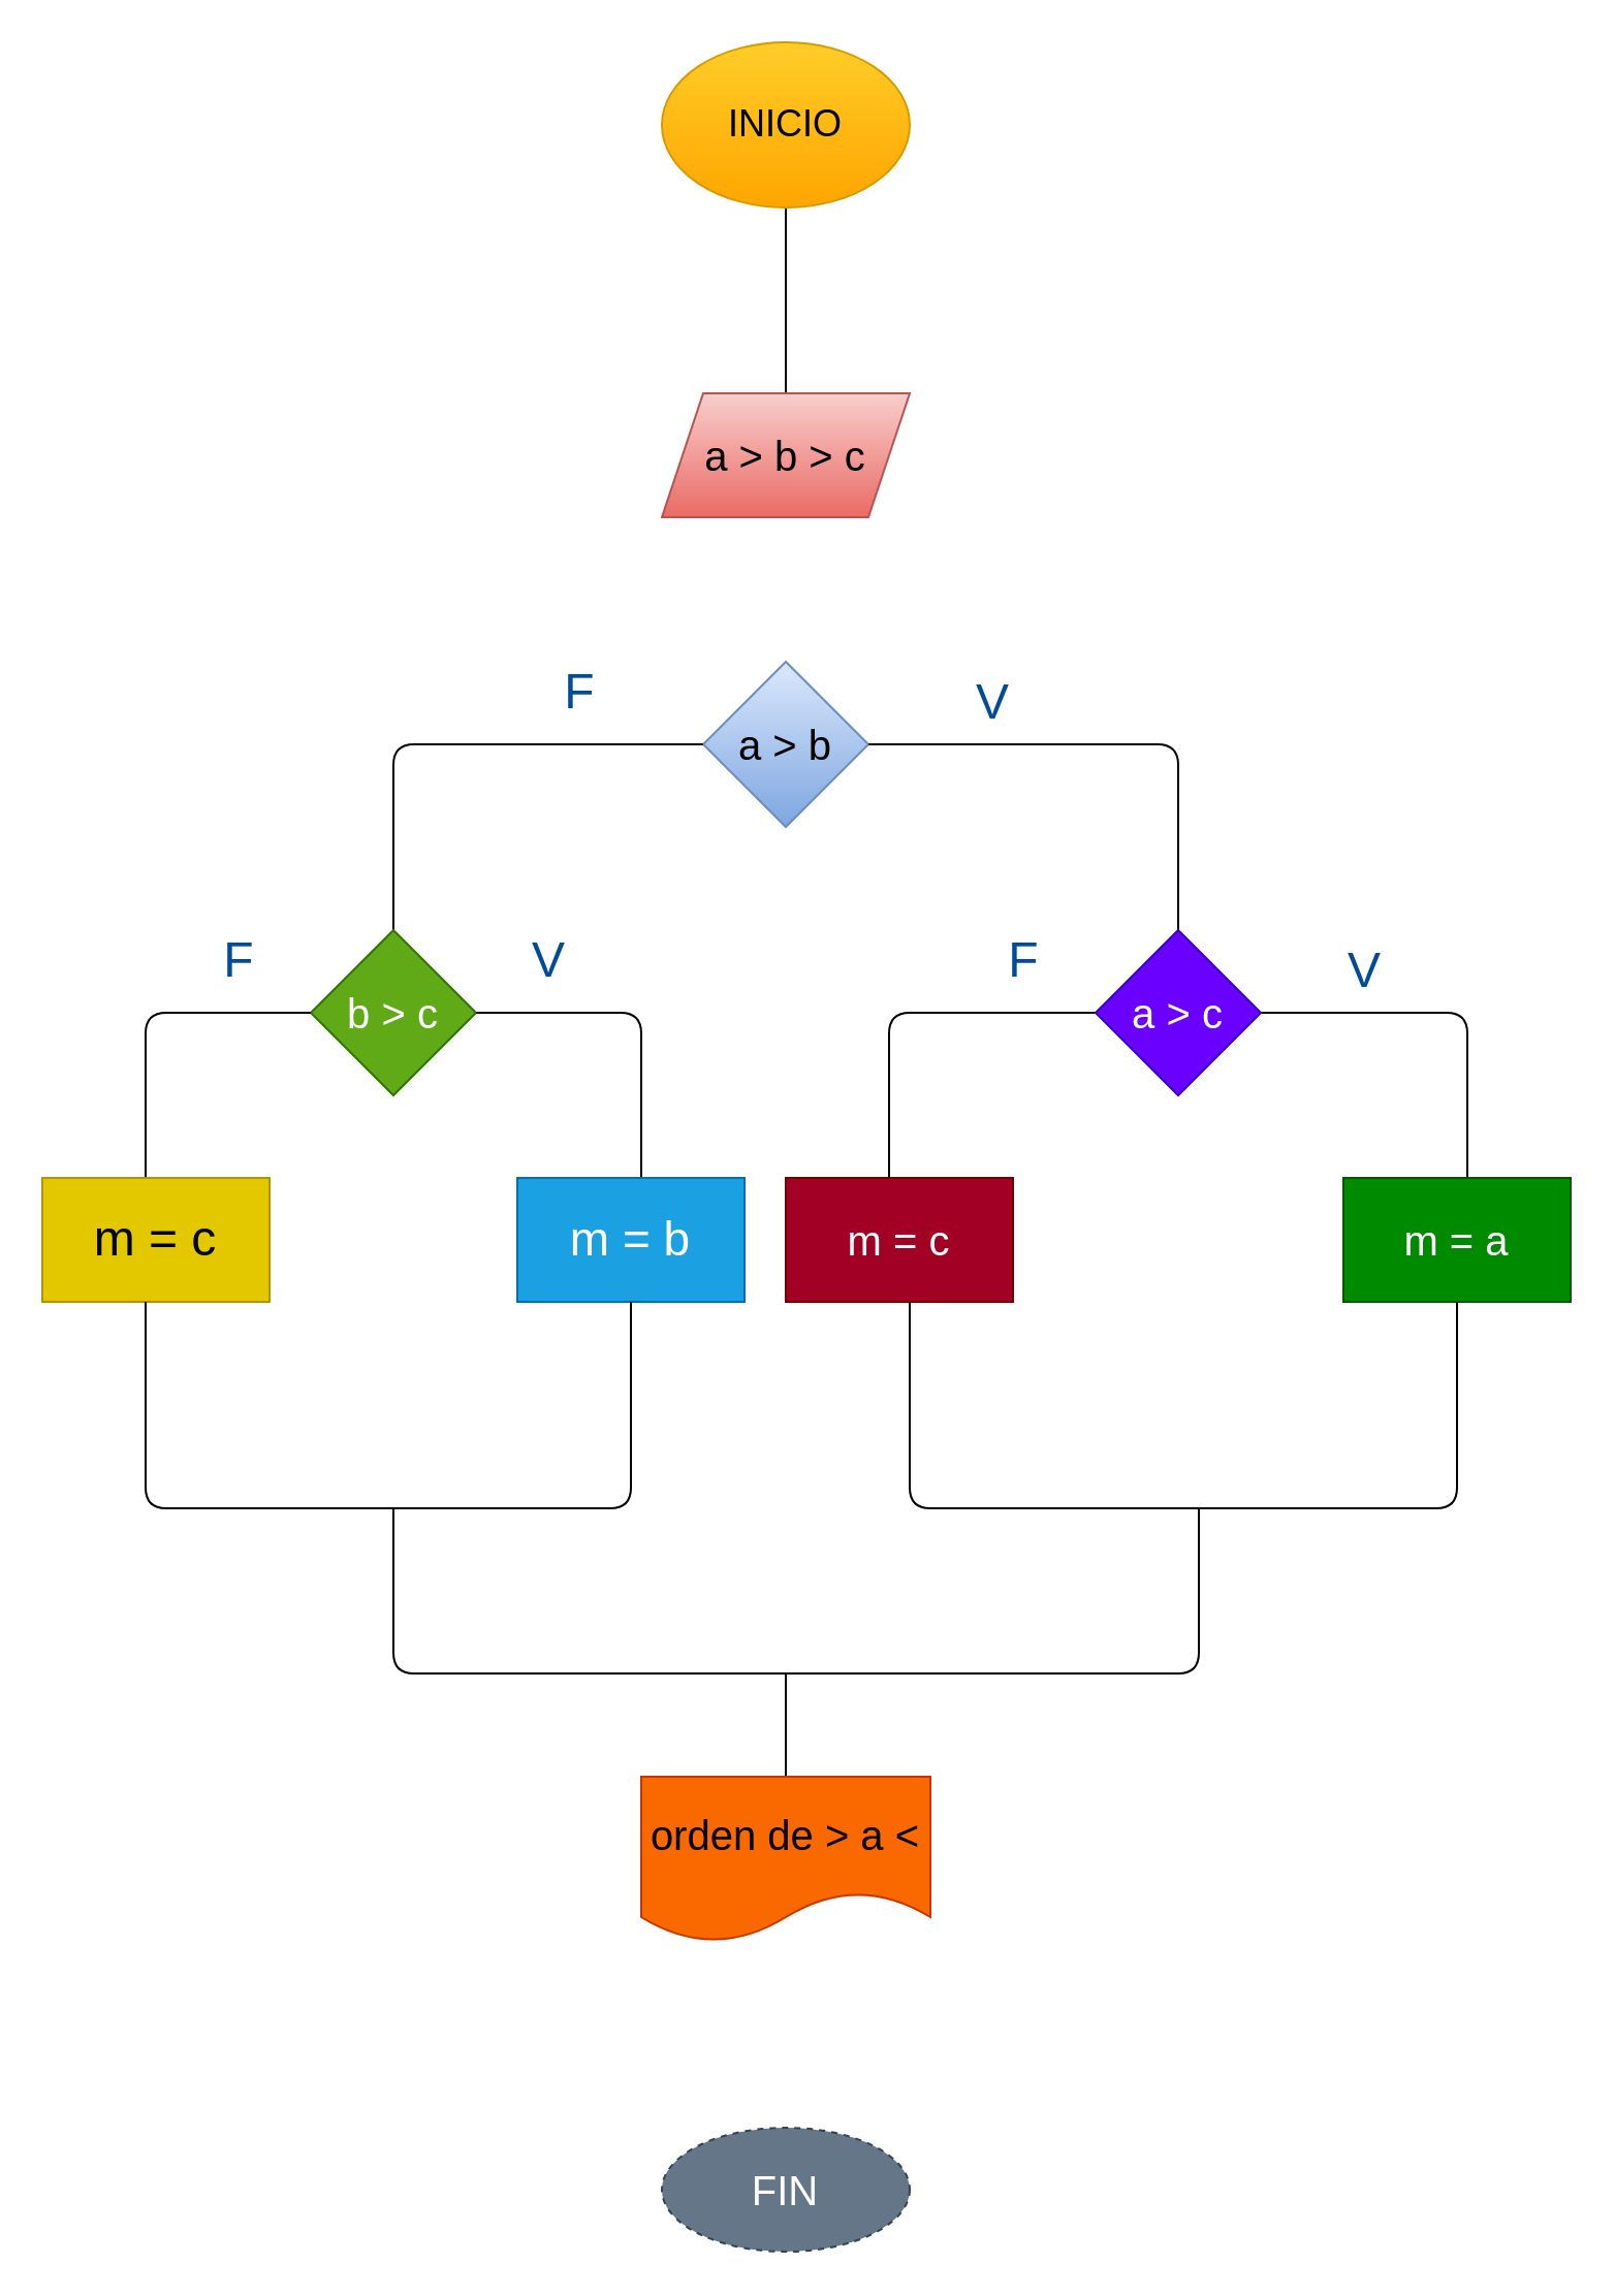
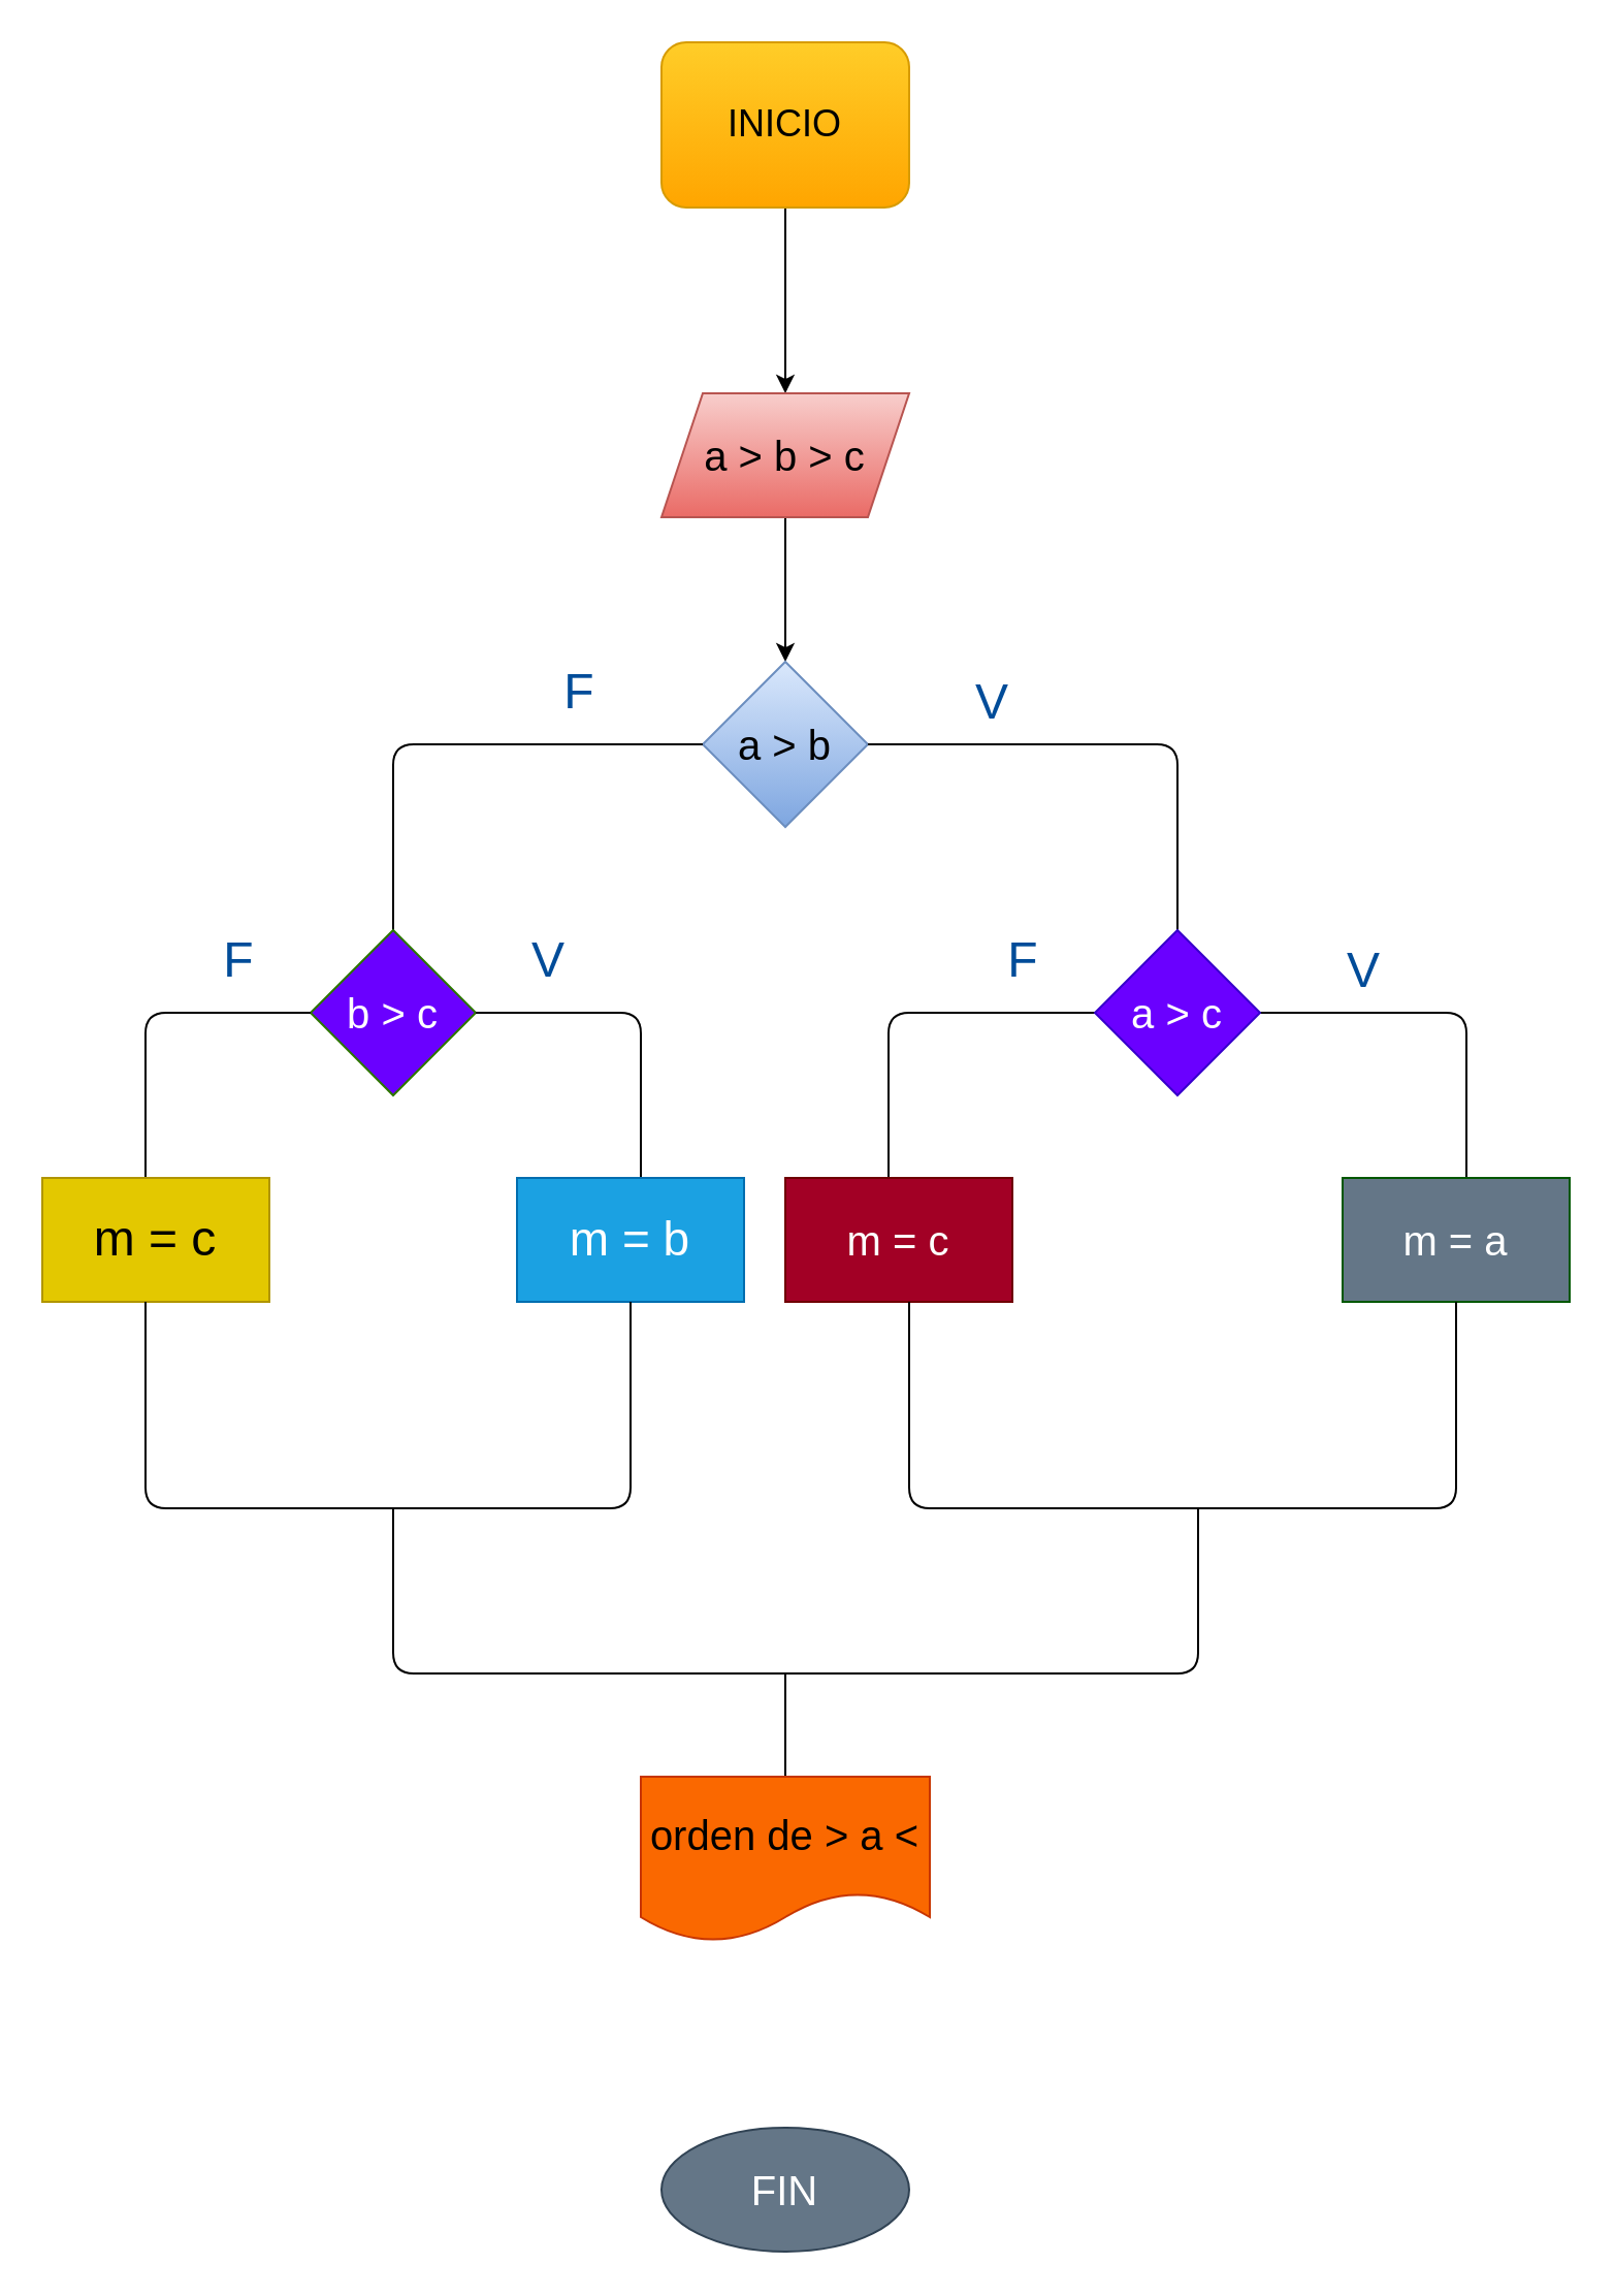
- <mxCell id="3" value="&lt;font style=&quot;font-size: 18px&quot;&gt;INICIO&lt;/font&gt;" style="ellipse;whiteSpace=wrap;html=1;fillColor=#ffcd28;strokeColor=#d79b00;gradientColor=#ffa500;" vertex="1" parent="1"><mxGeometry x="320" y="20" width="120" height="80" as="geometry" /></mxCell>
+ <mxCell id="3" value="&lt;font style=&quot;font-size: 18px&quot;&gt;INICIO&lt;/font&gt;" style="whiteSpace=wrap;html=1;fillColor=#ffcd28;strokeColor=#d79b00;gradientColor=#ffa500;rounded=1;" vertex="1" parent="1"><mxGeometry x="320" y="20" width="120" height="80" as="geometry" /></mxCell>
- <mxCell id="2" value="" style="edgeStyle=none;html=1;endArrow=none;" edge="1" parent="1" source="3" target="5"><mxGeometry relative="1" as="geometry" /></mxCell>
+ <mxCell id="2" value="" style="edgeStyle=none;html=1;" edge="1" parent="1" source="3" target="5"><mxGeometry relative="1" as="geometry" /></mxCell>
+ <mxCell id="4" value="" style="edgeStyle=none;html=1;" edge="1" parent="1" source="5" target="6"><mxGeometry relative="1" as="geometry" /></mxCell>
- <mxCell id="9" value="b &amp;gt; c" style="rhombus;whiteSpace=wrap;html=1;fontSize=20;fillColor=#60a917;fontColor=#ffffff;strokeColor=#2D7600;" vertex="1" parent="1"><mxGeometry x="150" y="450" width="80" height="80" as="geometry" /></mxCell>
+ <mxCell id="9" value="b &amp;gt; c" style="rhombus;whiteSpace=wrap;html=1;fontSize=20;fillColor=#6a00ff;fontColor=#ffffff;strokeColor=#2D7600;" vertex="1" parent="1"><mxGeometry x="150" y="450" width="80" height="80" as="geometry" /></mxCell>
- <mxCell id="15" value="m = a" style="rounded=0;whiteSpace=wrap;html=1;fontSize=20;fillColor=#008a00;fontColor=#ffffff;strokeColor=#005700;" vertex="1" parent="1"><mxGeometry x="650" y="570" width="110" height="60" as="geometry" /></mxCell>
+ <mxCell id="15" value="m = a" style="rounded=0;whiteSpace=wrap;html=1;fontSize=20;fillColor=#647687;fontColor=#ffffff;strokeColor=#005700;" vertex="1" parent="1"><mxGeometry x="650" y="570" width="110" height="60" as="geometry" /></mxCell>
- <mxCell id="24" value="FIN" style="ellipse;whiteSpace=wrap;html=1;fontSize=20;fillColor=#647687;fontColor=#ffffff;strokeColor=#314354;dashed=1;" vertex="1" parent="1"><mxGeometry x="320" y="1030" width="120" height="60" as="geometry" /></mxCell>
+ <mxCell id="24" value="FIN" style="ellipse;whiteSpace=wrap;html=1;fontSize=20;fillColor=#647687;fontColor=#ffffff;strokeColor=#314354;" vertex="1" parent="1"><mxGeometry x="320" y="1030" width="120" height="60" as="geometry" /></mxCell>
